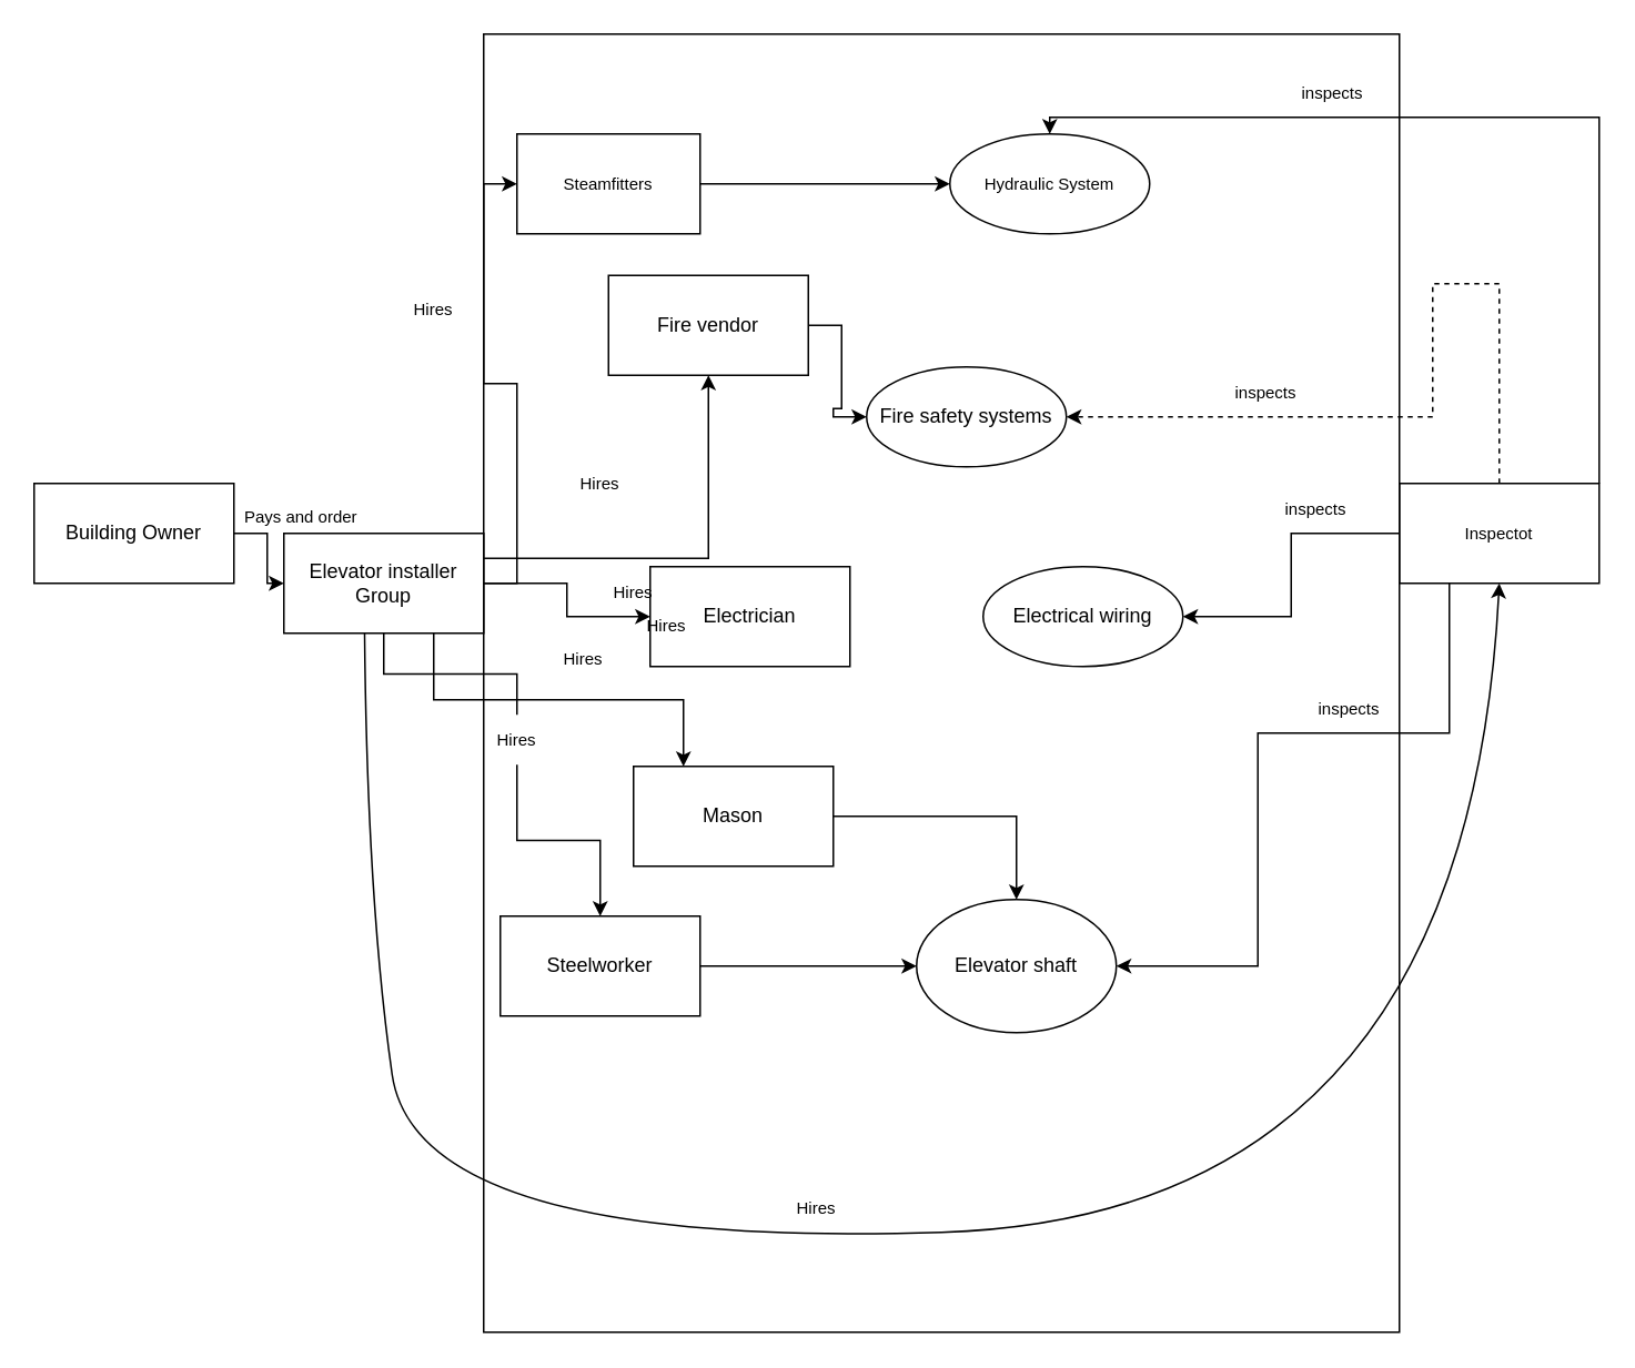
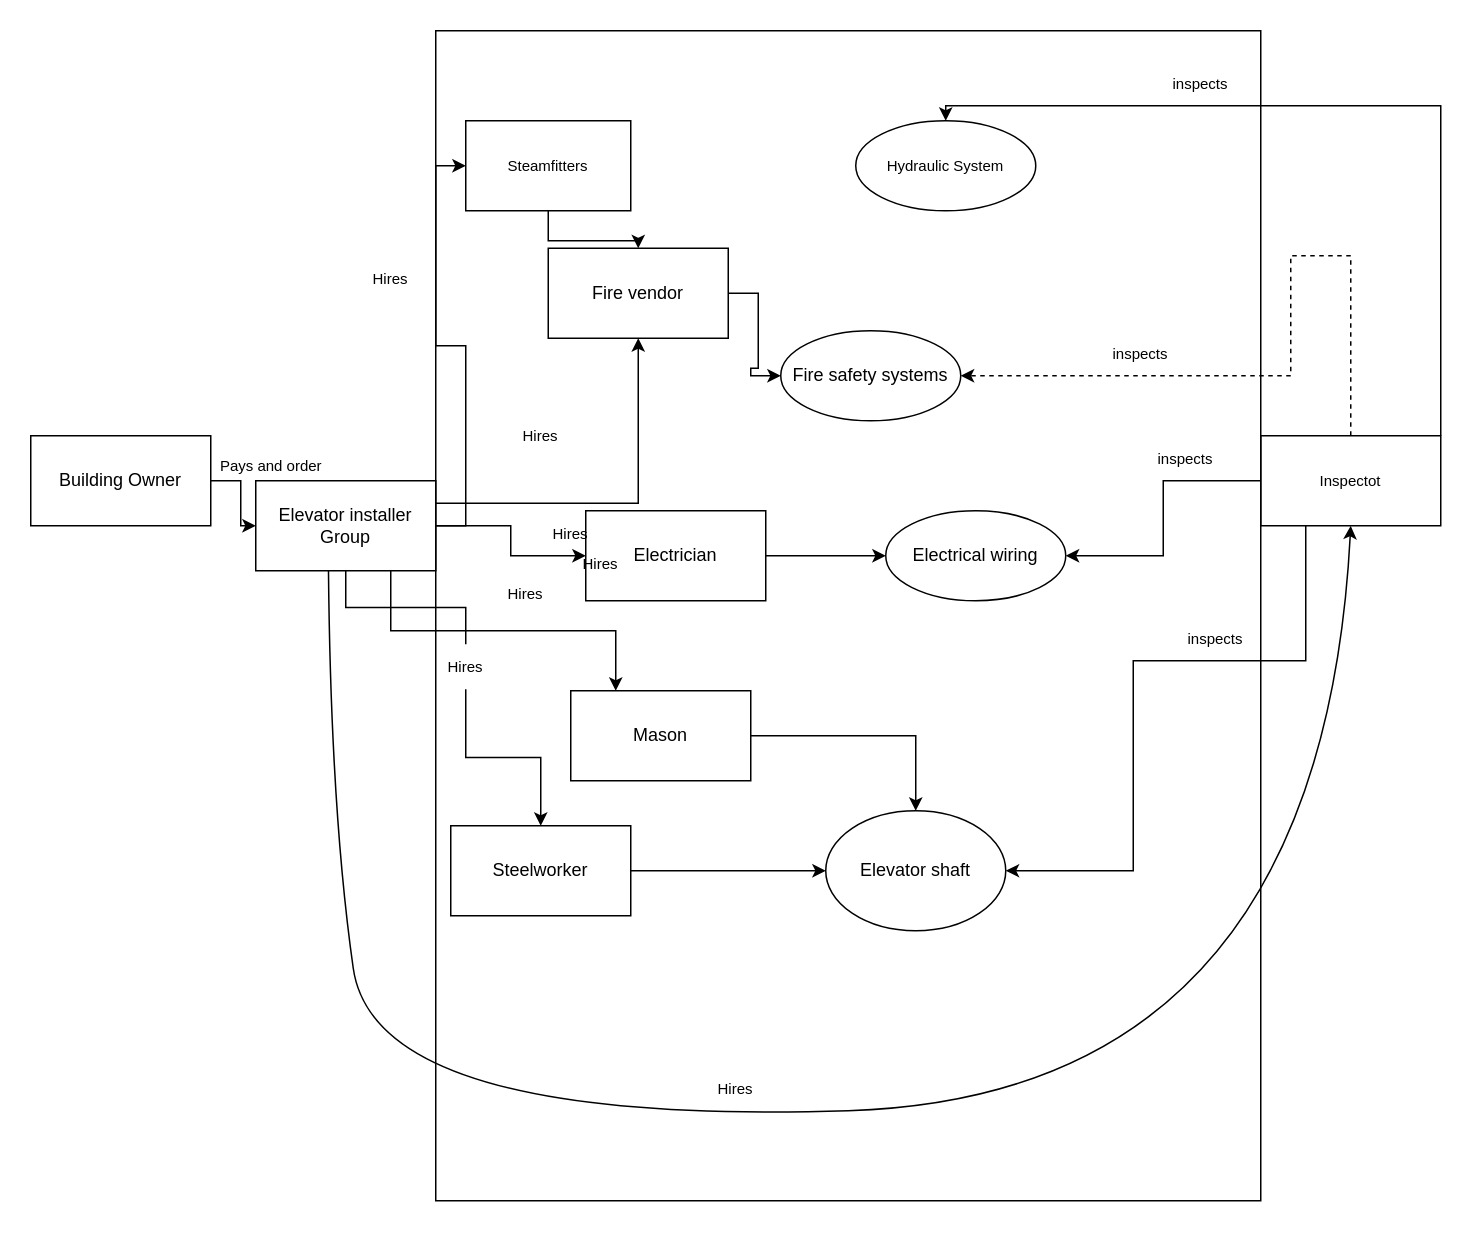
- <mxCell id="22" value="" style="edgeStyle=orthogonalEdgeStyle;rounded=0;orthogonalLoop=1;jettySize=auto;html=1;fontSize=10;" edge="1" parent="1" source="23" target="24"><mxGeometry relative="1" as="geometry" /></mxCell>
+ <mxCell id="22" value="" style="edgeStyle=orthogonalEdgeStyle;rounded=0;orthogonalLoop=1;jettySize=auto;html=1;fontSize=10;" edge="1" parent="1" source="23" target="13"><mxGeometry relative="1" as="geometry" /></mxCell>
+ <mxCell id="10" value="" style="edgeStyle=orthogonalEdgeStyle;rounded=0;orthogonalLoop=1;jettySize=auto;html=1;" edge="1" parent="1" source="11" target="19"><mxGeometry relative="1" as="geometry" /></mxCell>
